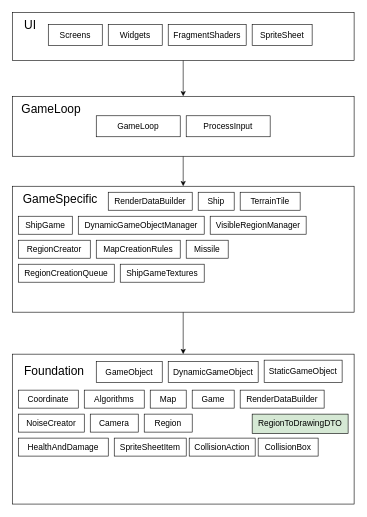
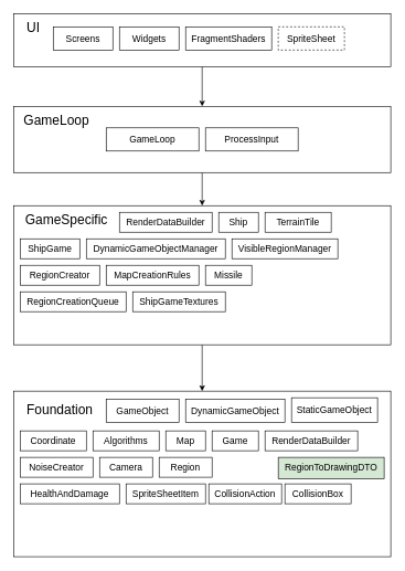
- <mxCell id="45" value="&lt;span style=&quot;font-size: 14px;&quot;&gt;SpriteSheet&lt;/span&gt;" style="rounded=0;whiteSpace=wrap;html=1;" vertex="1" parent="1"><mxGeometry x="420" y="40" width="100" height="35" as="geometry" /></mxCell>
+ <mxCell id="45" value="&lt;span style=&quot;font-size: 14px;&quot;&gt;SpriteSheet&lt;/span&gt;" style="rounded=0;whiteSpace=wrap;html=1;dashed=1;" vertex="1" parent="1"><mxGeometry x="420" y="40" width="100" height="35" as="geometry" /></mxCell>
